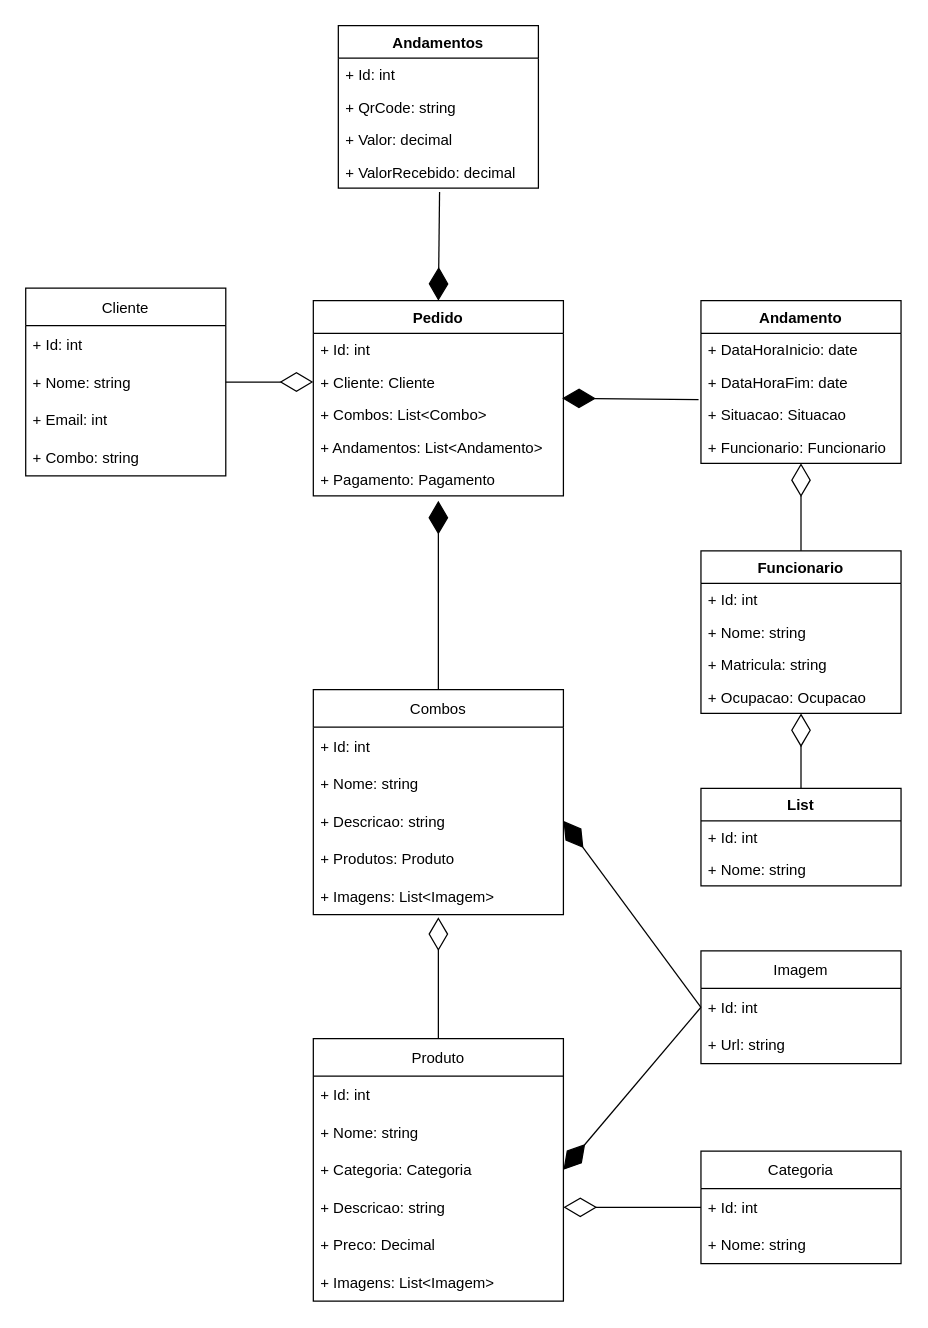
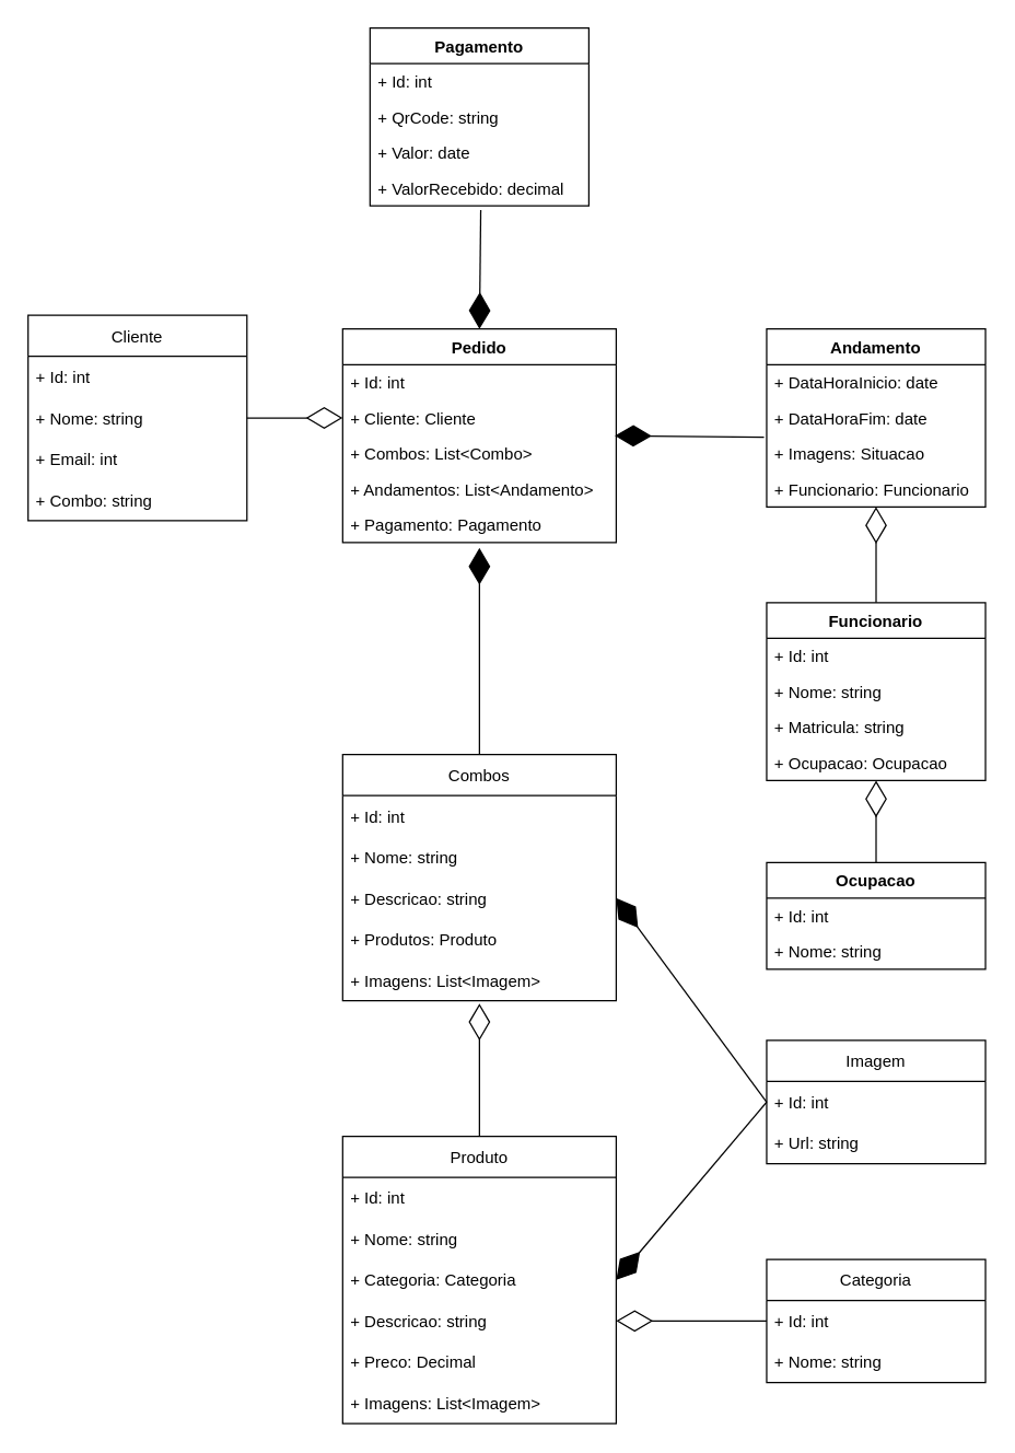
- <mxCell id="32" value="Andamentos" style="swimlane;fontStyle=1;align=center;verticalAlign=top;childLayout=stackLayout;horizontal=1;startSize=26;horizontalStack=0;resizeParent=1;resizeParentMax=0;resizeLast=0;collapsible=1;marginBottom=0;" parent="1" vertex="1"><mxGeometry x="270" y="20" width="160" height="130" as="geometry" /></mxCell>
+ <mxCell id="32" value="Pagamento" style="swimlane;fontStyle=1;align=center;verticalAlign=top;childLayout=stackLayout;horizontal=1;startSize=26;horizontalStack=0;resizeParent=1;resizeParentMax=0;resizeLast=0;collapsible=1;marginBottom=0;" parent="1" vertex="1"><mxGeometry x="270" y="20" width="160" height="130" as="geometry" /></mxCell>
- <mxCell id="35" value="+ Valor: decimal" style="text;strokeColor=none;fillColor=none;align=left;verticalAlign=top;spacingLeft=4;spacingRight=4;overflow=hidden;rotatable=0;points=[[0,0.5],[1,0.5]];portConstraint=eastwest;" parent="32" vertex="1"><mxGeometry y="78" width="160" height="26" as="geometry" /></mxCell>
+ <mxCell id="35" value="+ Valor: date" style="text;strokeColor=none;fillColor=none;align=left;verticalAlign=top;spacingLeft=4;spacingRight=4;overflow=hidden;rotatable=0;points=[[0,0.5],[1,0.5]];portConstraint=eastwest;" parent="32" vertex="1"><mxGeometry y="78" width="160" height="26" as="geometry" /></mxCell>
- <mxCell id="40" value="+ Situacao: Situacao" style="text;strokeColor=none;fillColor=none;align=left;verticalAlign=top;spacingLeft=4;spacingRight=4;overflow=hidden;rotatable=0;points=[[0,0.5],[1,0.5]];portConstraint=eastwest;" parent="37" vertex="1"><mxGeometry y="78" width="160" height="26" as="geometry" /></mxCell>
+ <mxCell id="40" value="+ Imagens: Situacao" style="text;strokeColor=none;fillColor=none;align=left;verticalAlign=top;spacingLeft=4;spacingRight=4;overflow=hidden;rotatable=0;points=[[0,0.5],[1,0.5]];portConstraint=eastwest;" parent="37" vertex="1"><mxGeometry y="78" width="160" height="26" as="geometry" /></mxCell>
- <mxCell id="47" value="List" style="swimlane;fontStyle=1;align=center;verticalAlign=top;childLayout=stackLayout;horizontal=1;startSize=26;horizontalStack=0;resizeParent=1;resizeParentMax=0;resizeLast=0;collapsible=1;marginBottom=0;" parent="1" vertex="1"><mxGeometry x="560" y="630" width="160" height="78" as="geometry" /></mxCell>
+ <mxCell id="47" value="Ocupacao" style="swimlane;fontStyle=1;align=center;verticalAlign=top;childLayout=stackLayout;horizontal=1;startSize=26;horizontalStack=0;resizeParent=1;resizeParentMax=0;resizeLast=0;collapsible=1;marginBottom=0;" parent="1" vertex="1"><mxGeometry x="560" y="630" width="160" height="78" as="geometry" /></mxCell>
